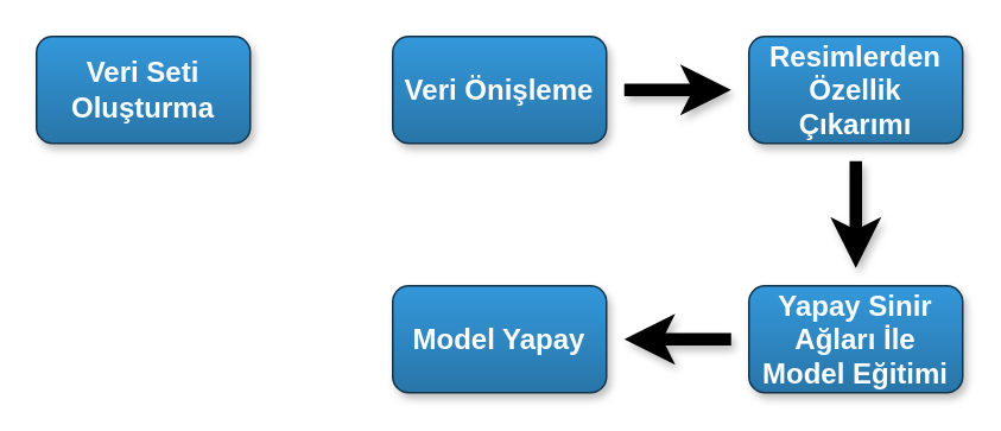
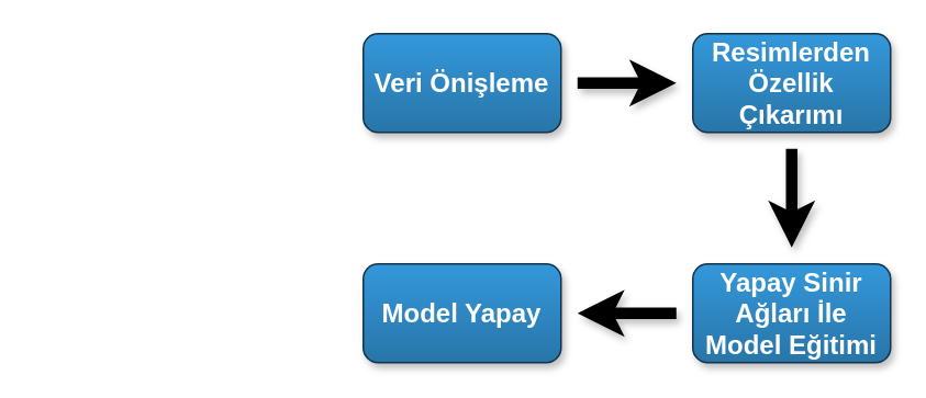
- <mxCell id="2" value="&lt;div style=&quot;font-size: 16px&quot; align=&quot;center&quot;&gt;&lt;font style=&quot;font-size: 16px&quot;&gt;&lt;b&gt;Veri Seti Oluşturma&lt;/b&gt;&lt;/font&gt;&lt;br&gt;&lt;/div&gt;" style="rounded=1;whiteSpace=wrap;html=1;fillColor=#3498db;strokeColor=#12334A;fontColor=#ffffff;shadow=1;gradientColor=#2875A8;perimeterSpacing=10;" vertex="1" parent="1"><mxGeometry x="20" y="20" width="120" height="60" as="geometry" /></mxCell>
